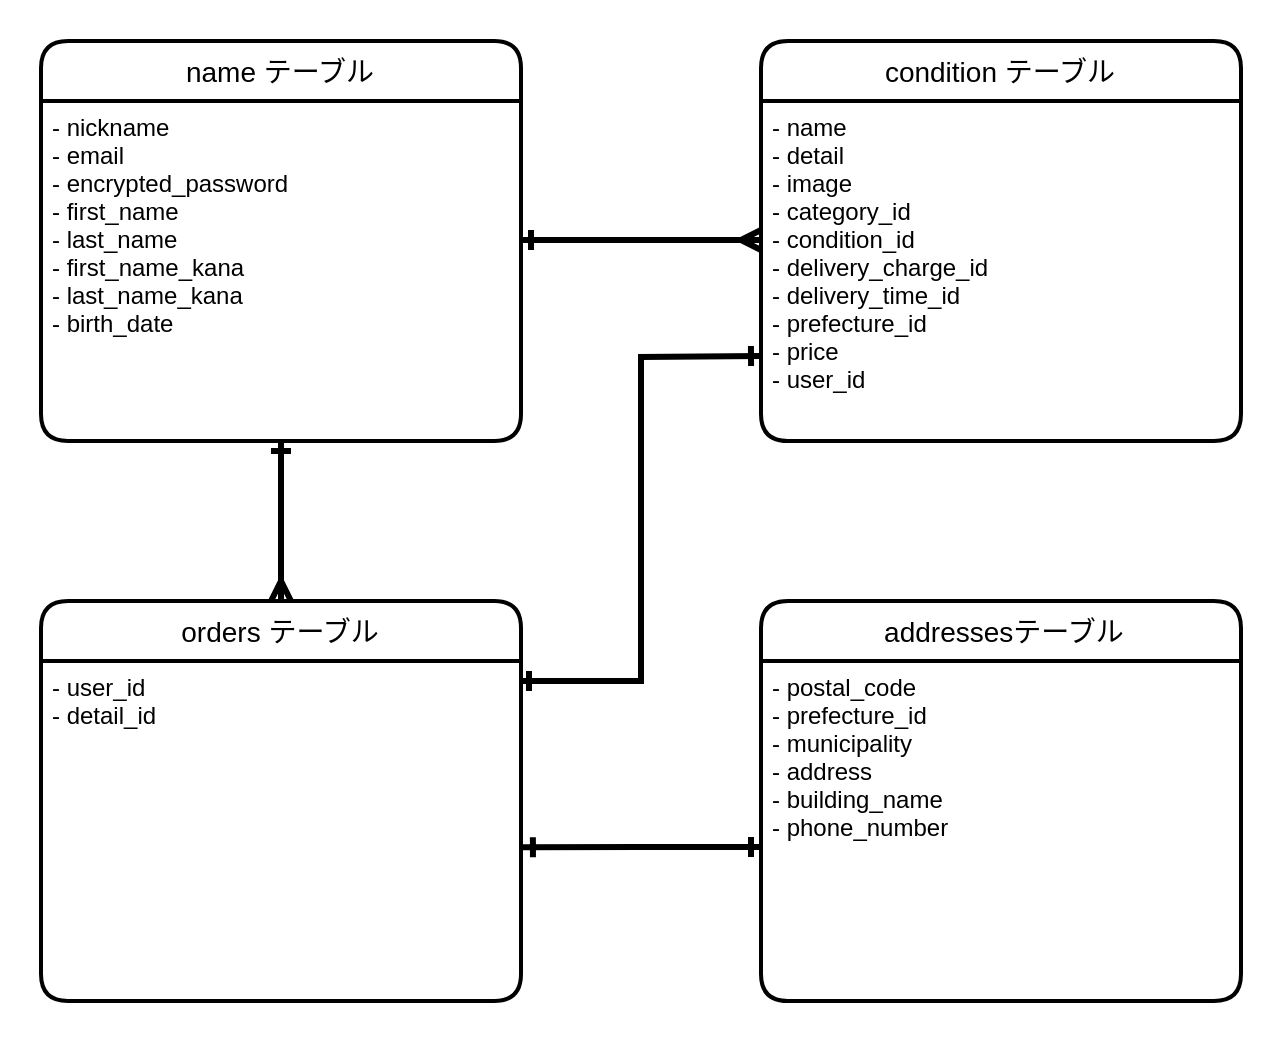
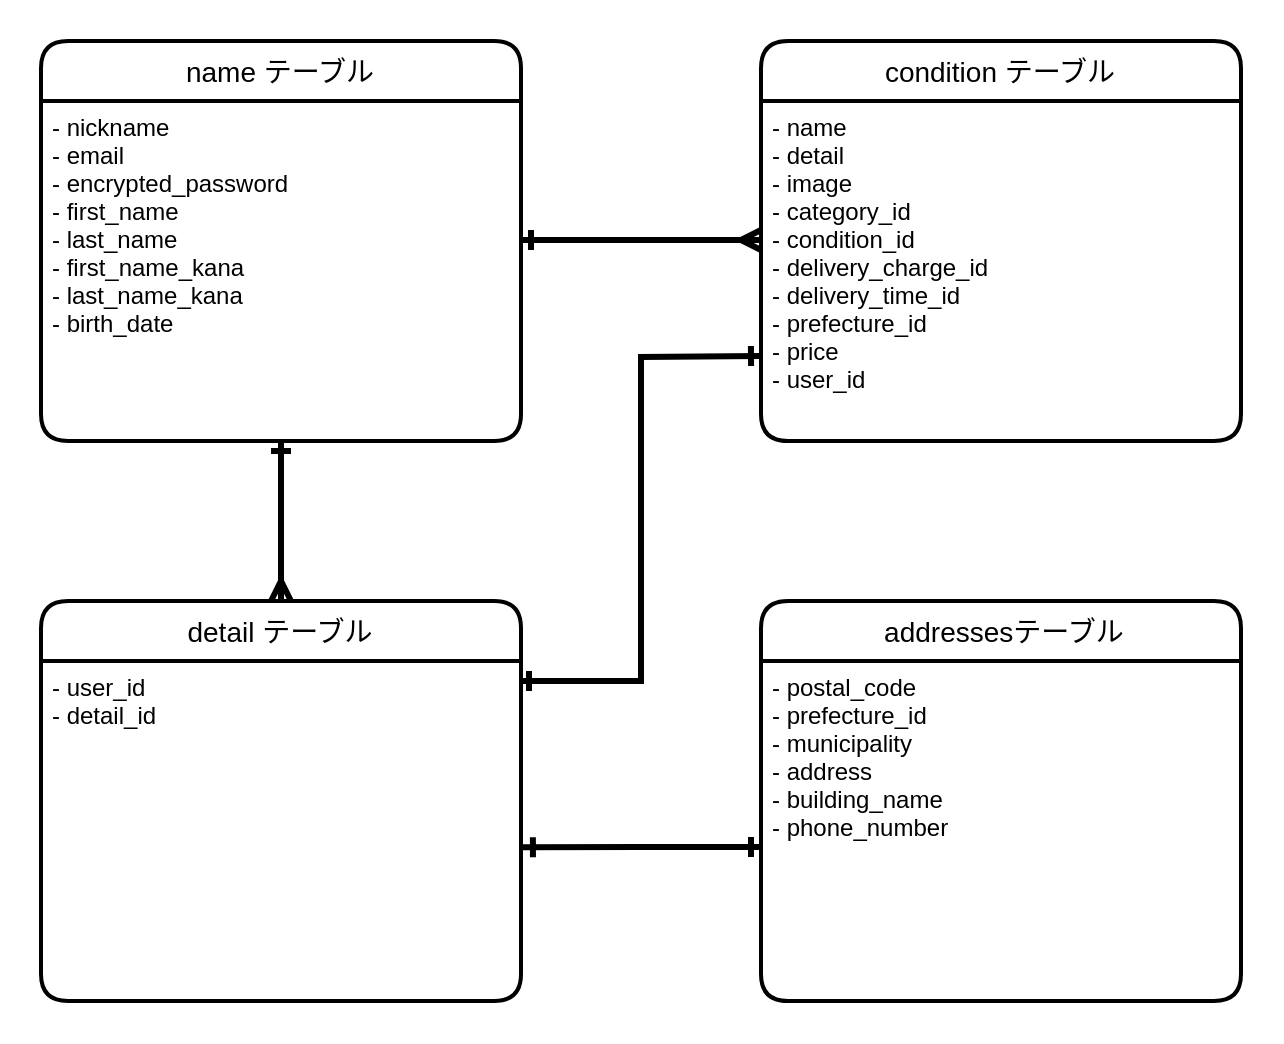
- <mxCell id="8" value="orders テーブル" style="swimlane;childLayout=stackLayout;horizontal=1;startSize=30;horizontalStack=0;rounded=1;fontSize=14;fontStyle=0;strokeWidth=2;resizeParent=0;resizeLast=1;shadow=0;dashed=0;align=center;" parent="1" vertex="1"><mxGeometry x="20" y="300" width="240" height="200" as="geometry" /></mxCell>
+ <mxCell id="8" value="detail テーブル" style="swimlane;childLayout=stackLayout;horizontal=1;startSize=30;horizontalStack=0;rounded=1;fontSize=14;fontStyle=0;strokeWidth=2;resizeParent=0;resizeLast=1;shadow=0;dashed=0;align=center;" parent="1" vertex="1"><mxGeometry x="20" y="300" width="240" height="200" as="geometry" /></mxCell>
